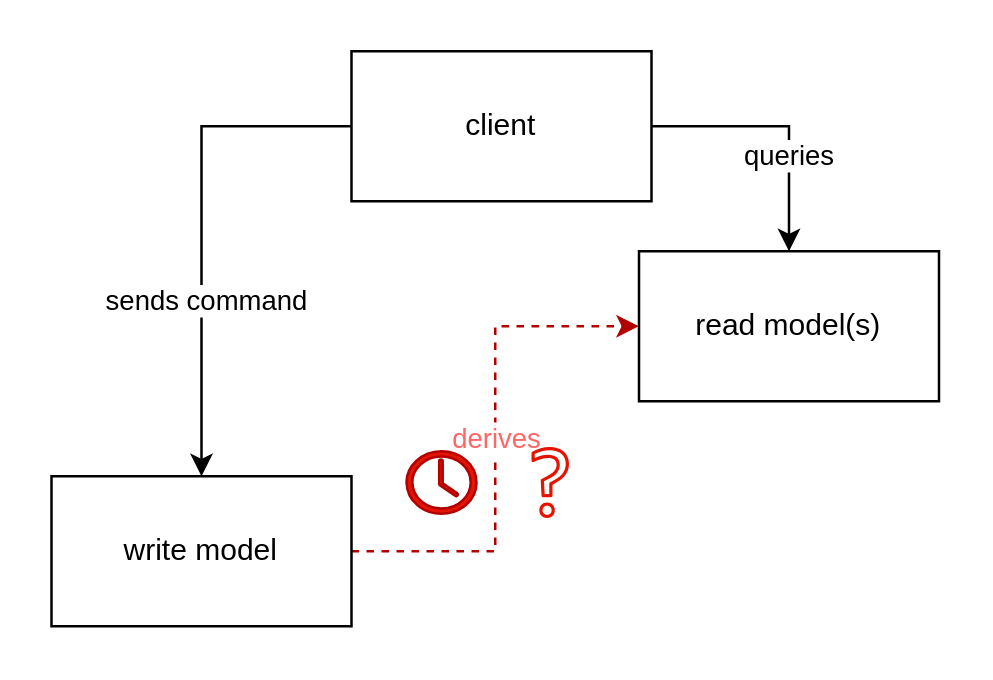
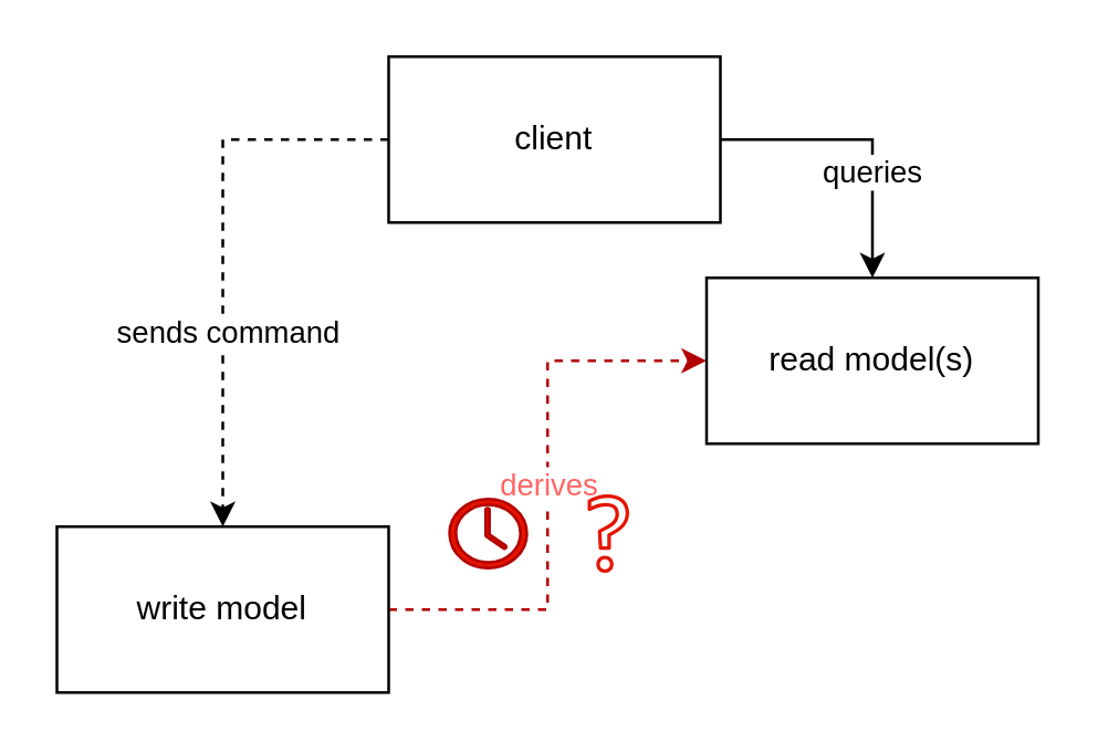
- <mxCell id="2" value="sends command" style="edgeStyle=orthogonalEdgeStyle;rounded=0;orthogonalLoop=1;jettySize=auto;html=1;entryX=0.5;entryY=0;entryDx=0;entryDy=0;exitX=0;exitY=0.5;exitDx=0;exitDy=0;" parent="1" source="3" target="5" edge="1"><mxGeometry x="0.3" y="2" relative="1" as="geometry"><mxPoint as="offset" /></mxGeometry></mxCell>
+ <mxCell id="2" value="sends command" style="edgeStyle=orthogonalEdgeStyle;rounded=0;orthogonalLoop=1;jettySize=auto;html=1;entryX=0.5;entryY=0;entryDx=0;entryDy=0;exitX=0;exitY=0.5;exitDx=0;exitDy=0;dashed=1;" parent="1" source="3" target="5" edge="1"><mxGeometry x="0.3" y="2" relative="1" as="geometry"><mxPoint as="offset" /></mxGeometry></mxCell>
